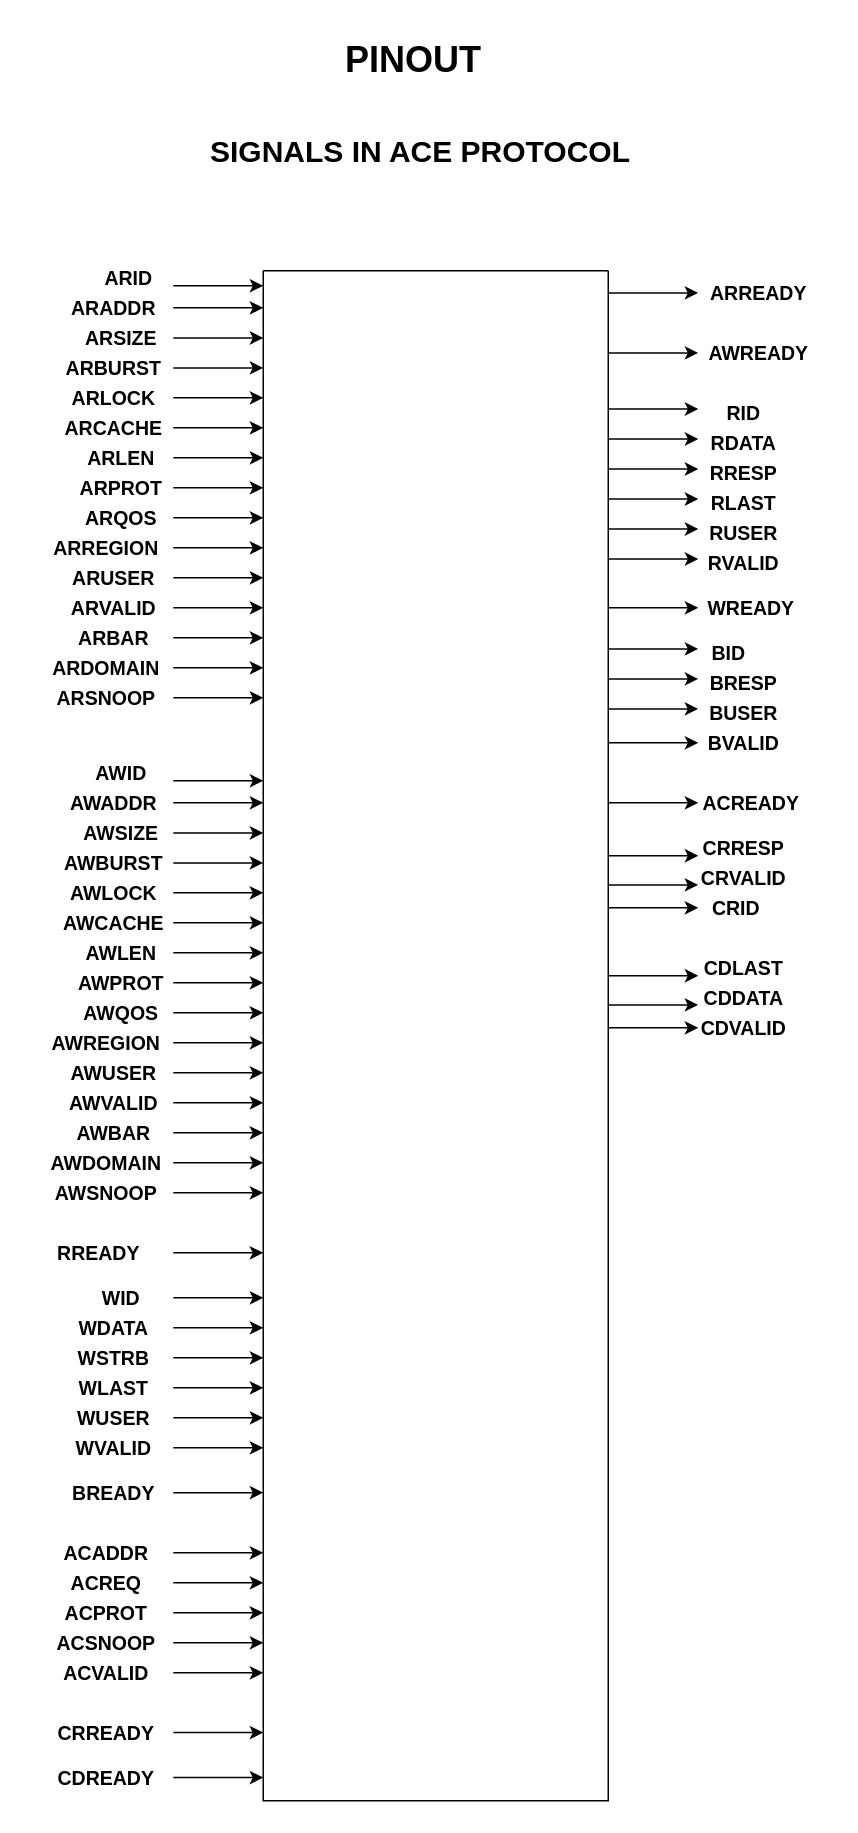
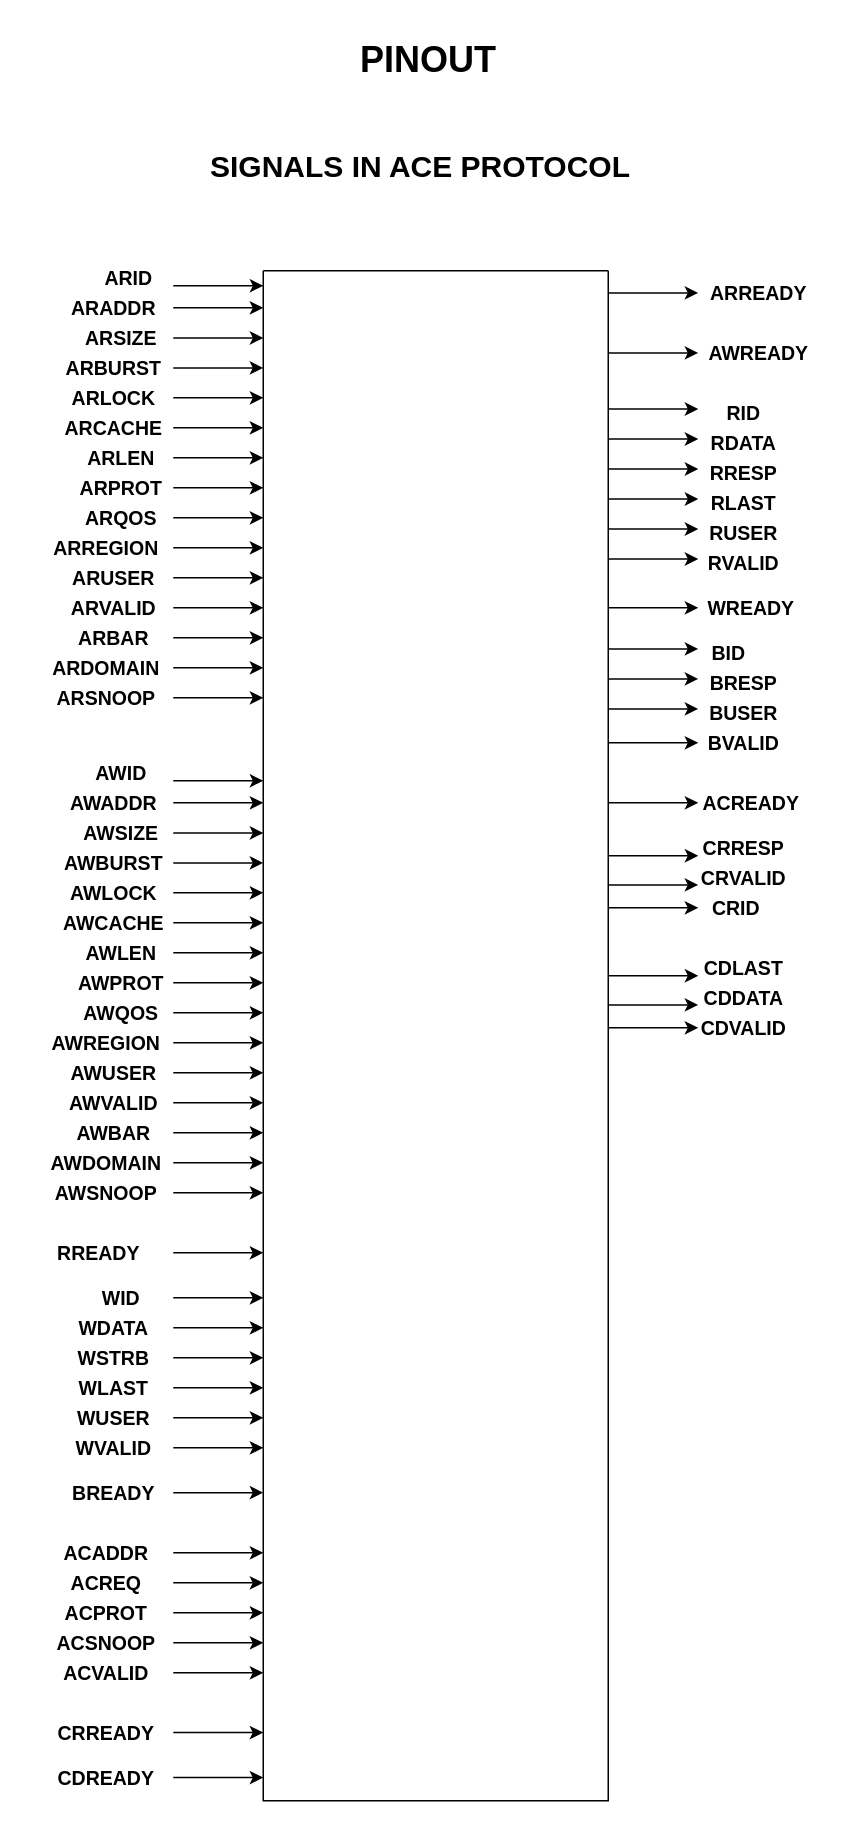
- <mxCell id="137" value="&lt;h1&gt;PINOUT&lt;/h1&gt;" style="text;html=1;strokeColor=none;fillColor=none;spacing=5;spacingTop=-20;whiteSpace=wrap;overflow=hidden;rounded=0;" vertex="1" parent="1"><mxGeometry x="225" y="20" width="110" height="40" as="geometry" /></mxCell>
+ <mxCell id="137" value="&lt;h1&gt;PINOUT&lt;/h1&gt;" style="text;html=1;strokeColor=none;fillColor=none;spacing=5;spacingTop=-20;whiteSpace=wrap;overflow=hidden;rounded=0;" vertex="1" parent="1"><mxGeometry x="235" y="20" width="110" height="40" as="geometry" /></mxCell>
- <mxCell id="138" value="&lt;h1&gt;&lt;font style=&quot;font-size: 20px;&quot;&gt;SIGNALS IN ACE PROTOCOL&lt;/font&gt;&lt;/h1&gt;" style="text;html=1;strokeColor=none;fillColor=none;spacing=5;spacingTop=-20;whiteSpace=wrap;overflow=hidden;rounded=0;" vertex="1" parent="1"><mxGeometry x="135" y="80" width="290" height="40" as="geometry" /></mxCell>
+ <mxCell id="138" value="&lt;h1&gt;&lt;font style=&quot;font-size: 20px;&quot;&gt;SIGNALS IN ACE PROTOCOL&lt;/font&gt;&lt;/h1&gt;" style="text;html=1;strokeColor=none;fillColor=none;spacing=5;spacingTop=-20;whiteSpace=wrap;overflow=hidden;rounded=0;" vertex="1" parent="1"><mxGeometry x="135" y="90" width="290" height="40" as="geometry" /></mxCell>
